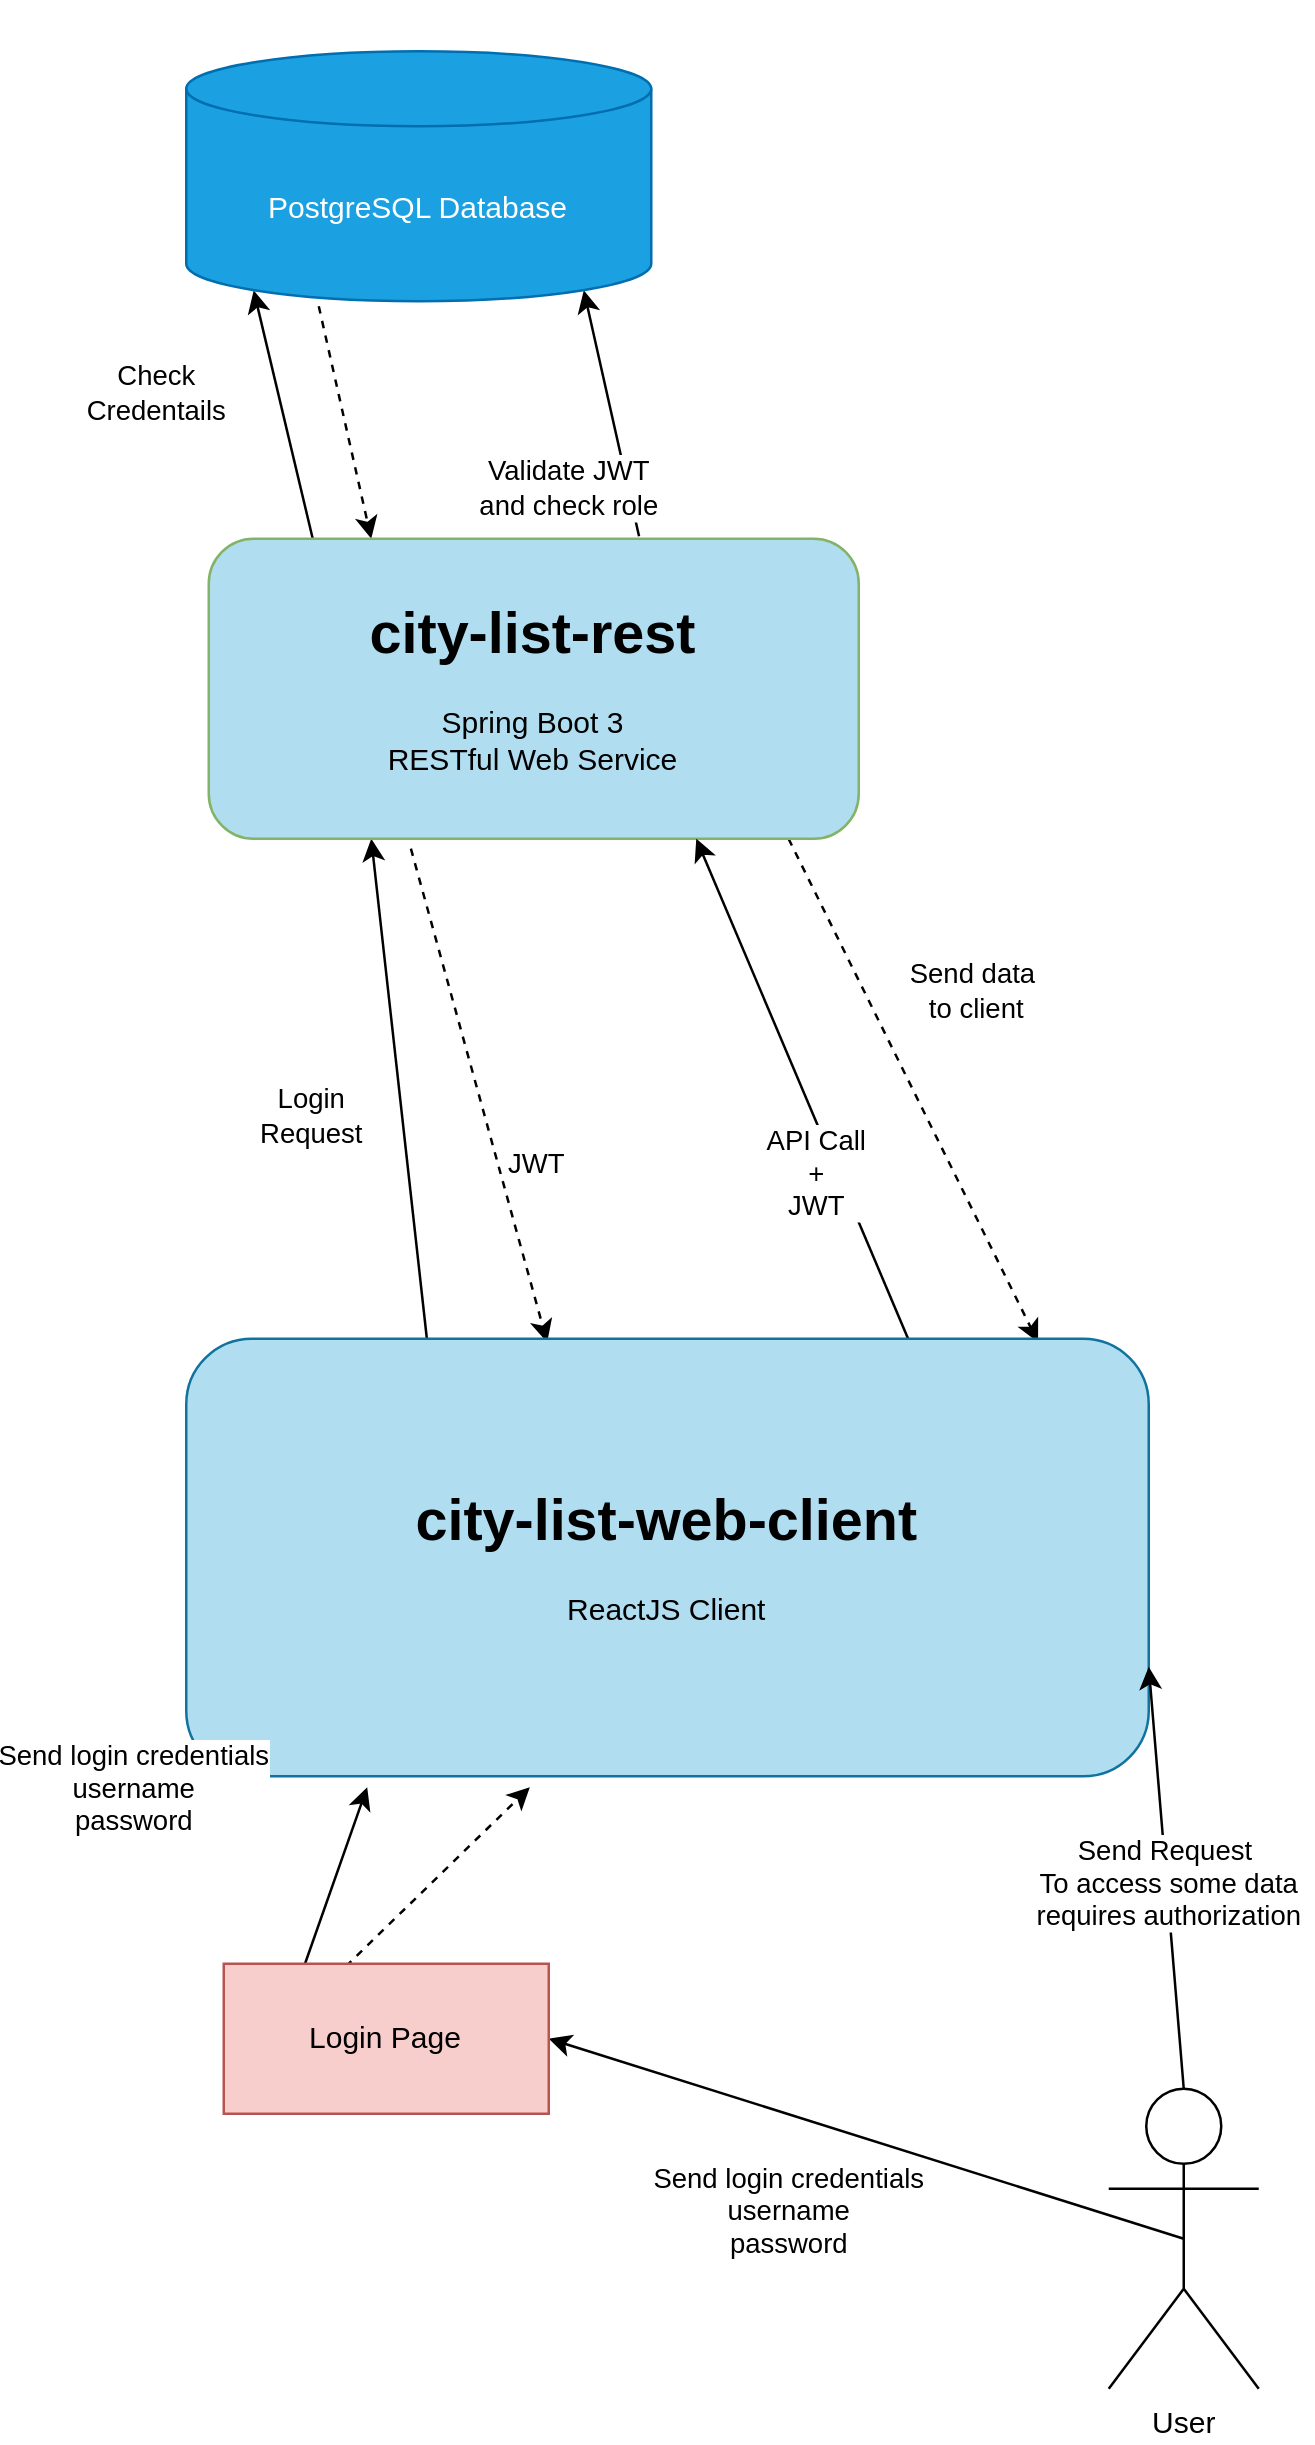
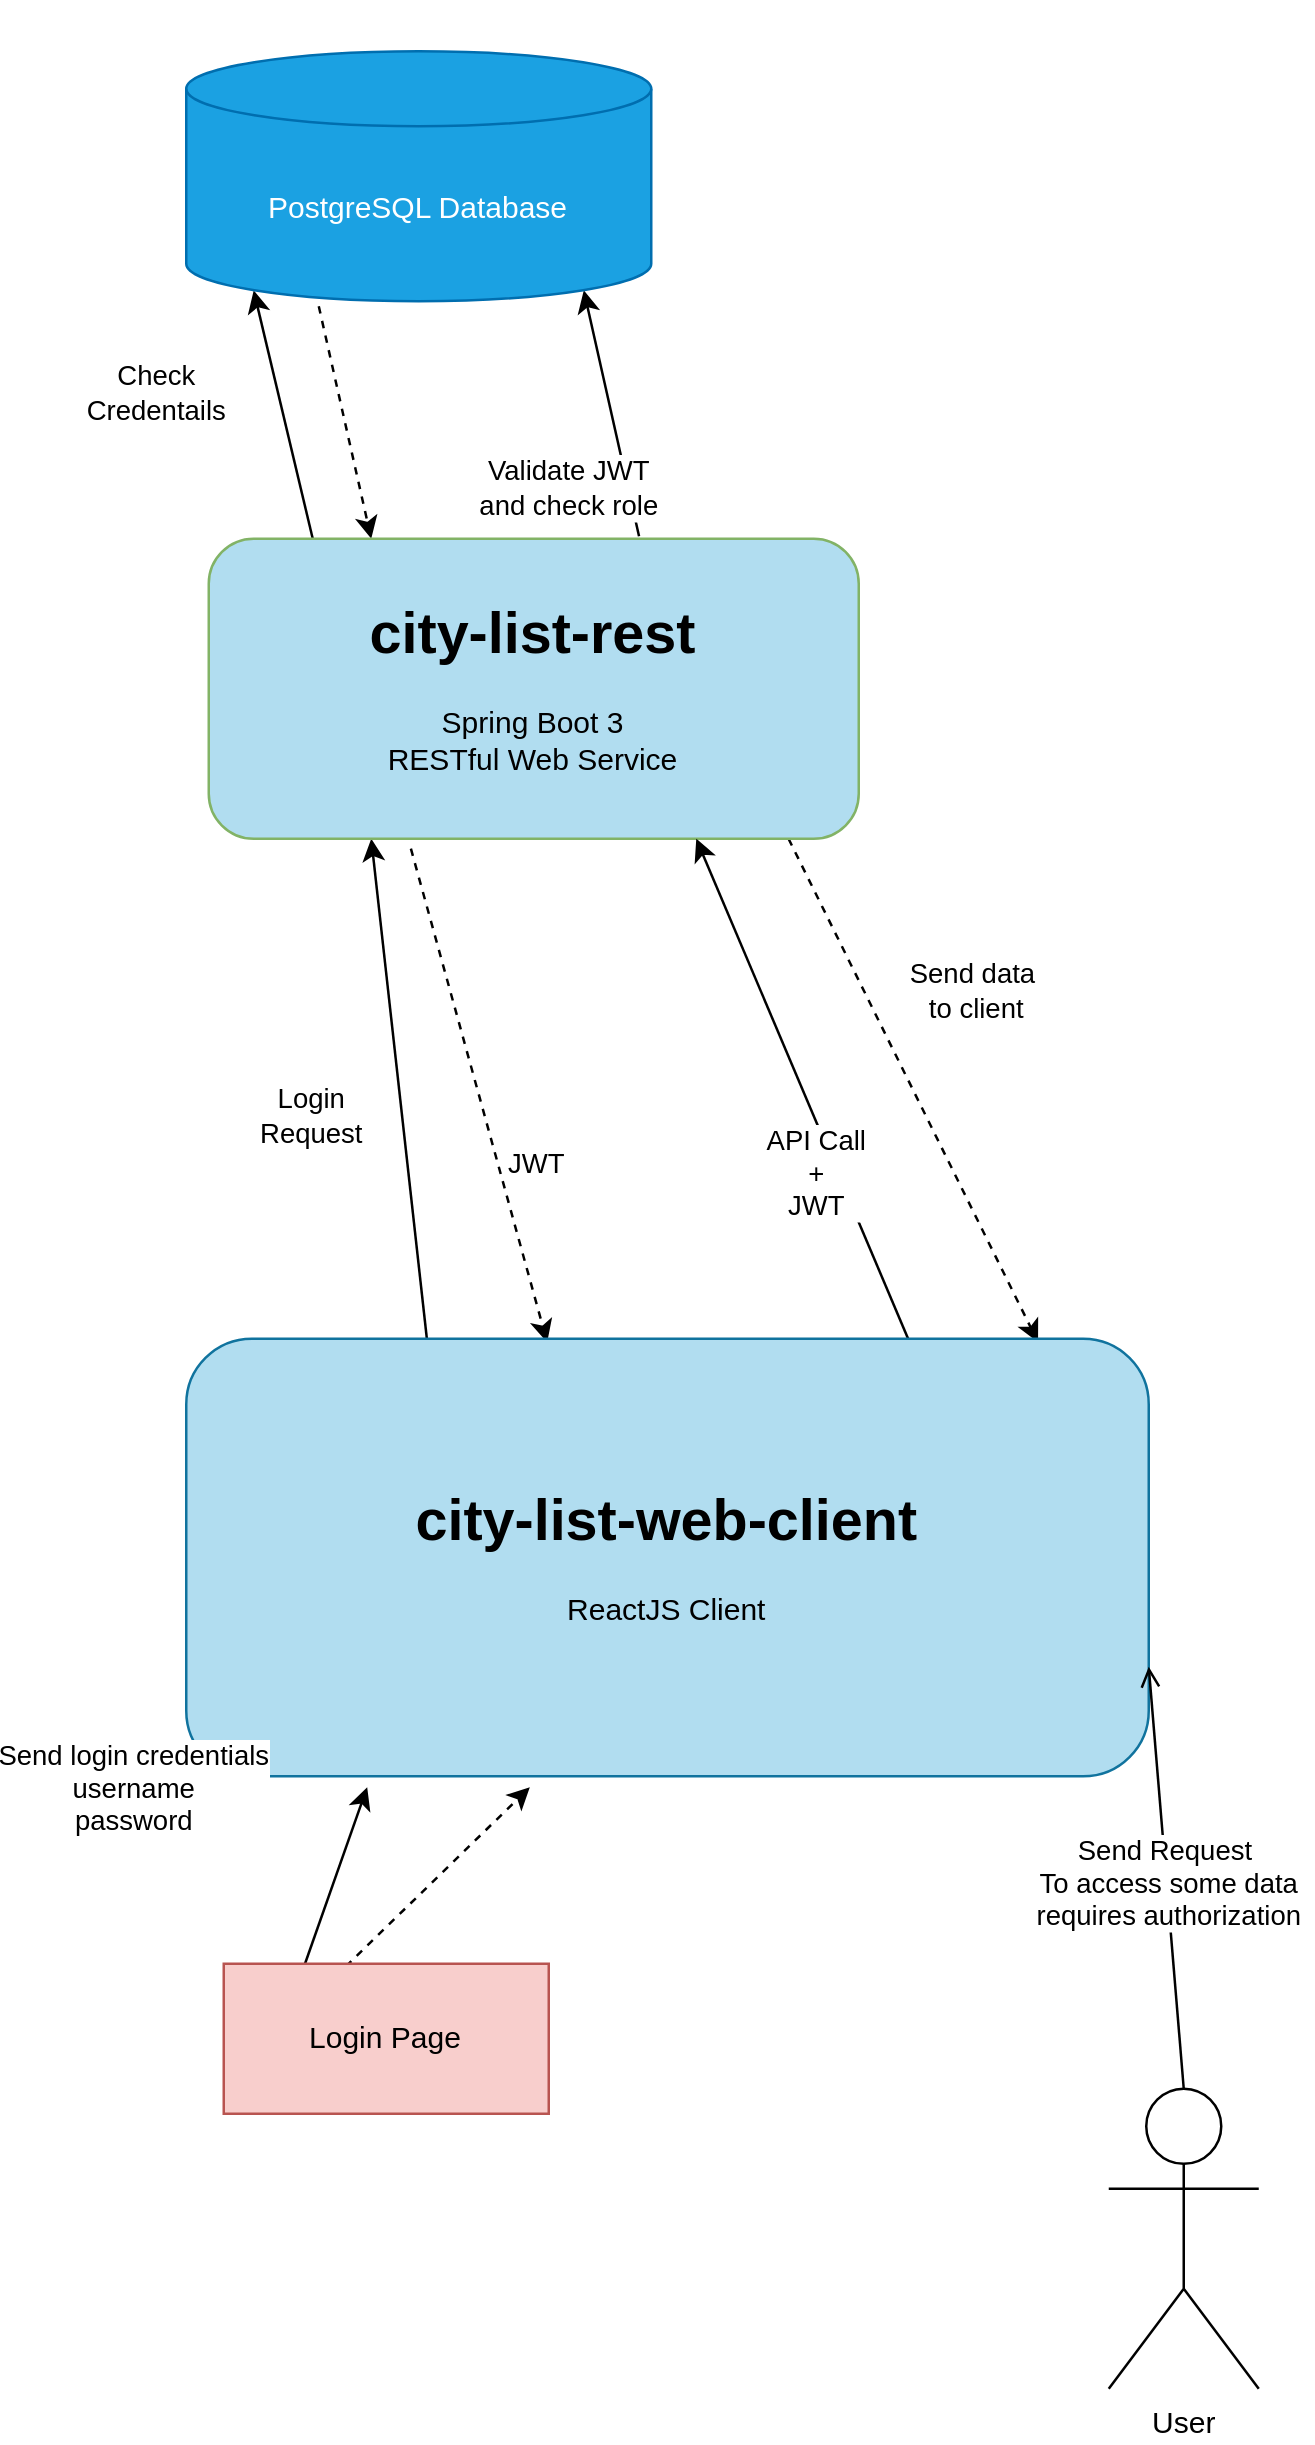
- <mxCell id="20" style="rounded=0;orthogonalLoop=1;jettySize=auto;html=1;exitX=0.5;exitY=0;exitDx=0;exitDy=0;exitPerimeter=0;entryX=1;entryY=0.75;entryDx=0;entryDy=0;" edge="1" parent="1" source="22" target="17"><mxGeometry relative="1" as="geometry" /></mxCell>
+ <mxCell id="20" style="rounded=0;orthogonalLoop=1;jettySize=auto;html=1;exitX=0.5;exitY=0;exitDx=0;exitDy=0;exitPerimeter=0;entryX=1;entryY=0.75;entryDx=0;entryDy=0;endArrow=open;" edge="1" parent="1" source="22" target="17"><mxGeometry relative="1" as="geometry" /></mxCell>
- <mxCell id="18" style="rounded=0;orthogonalLoop=1;jettySize=auto;html=1;exitX=0.5;exitY=0.5;exitDx=0;exitDy=0;exitPerimeter=0;entryX=1;entryY=0.5;entryDx=0;entryDy=0;" parent="1" source="22" target="25" edge="1"><mxGeometry relative="1" as="geometry" /></mxCell>
- <mxCell id="19" value="Send login credentials&lt;br&gt;username&lt;br&gt;password" style="edgeLabel;html=1;align=center;verticalAlign=middle;resizable=0;points=[];" vertex="1" connectable="0" parent="18"><mxGeometry x="0.135" relative="1" as="geometry"><mxPoint x="-14" y="34" as="offset" /></mxGeometry></mxCell>
